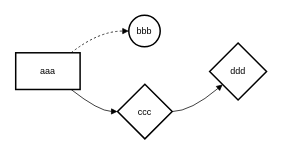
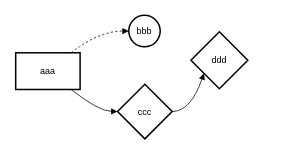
- <mxCell id="5" value="ddd" style="rhombus;strokeWidth=2;whiteSpace=wrap;" vertex="1" parent="1"><mxGeometry x="279" y="57" width="76" height="76" as="geometry" /></mxCell>
+ <mxCell id="5" value="ddd" style="rhombus;strokeWidth=2;whiteSpace=wrap;" vertex="1" parent="1"><mxGeometry x="254" y="42" width="76" height="76" as="geometry" /></mxCell>
